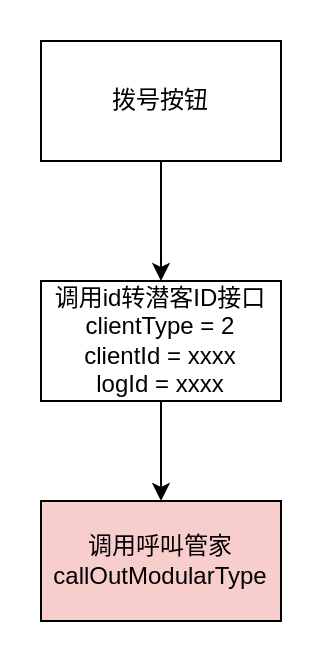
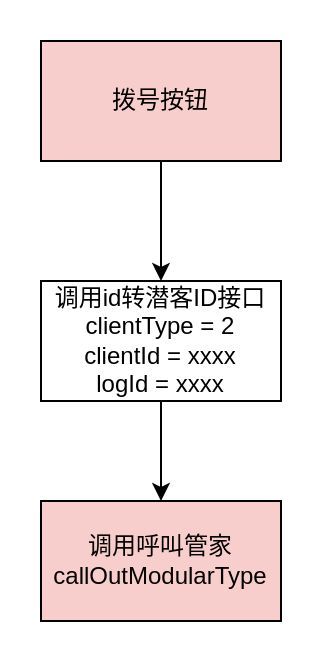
- <mxCell id="3" value="拨号按钮" style="rounded=0;whiteSpace=wrap;html=1;" vertex="1" parent="1"><mxGeometry x="20" y="20" width="120" height="60" as="geometry" /></mxCell>
+ <mxCell id="3" value="拨号按钮" style="rounded=0;whiteSpace=wrap;html=1;fillColor=#f8cecc;" vertex="1" parent="1"><mxGeometry x="20" y="20" width="120" height="60" as="geometry" /></mxCell>
